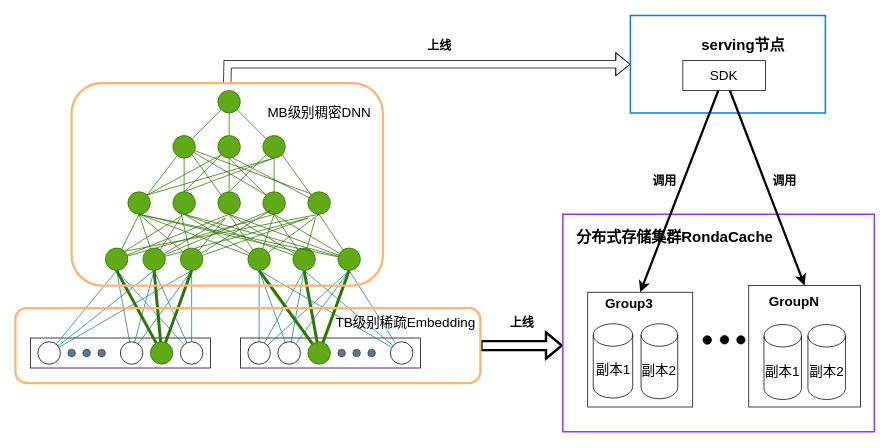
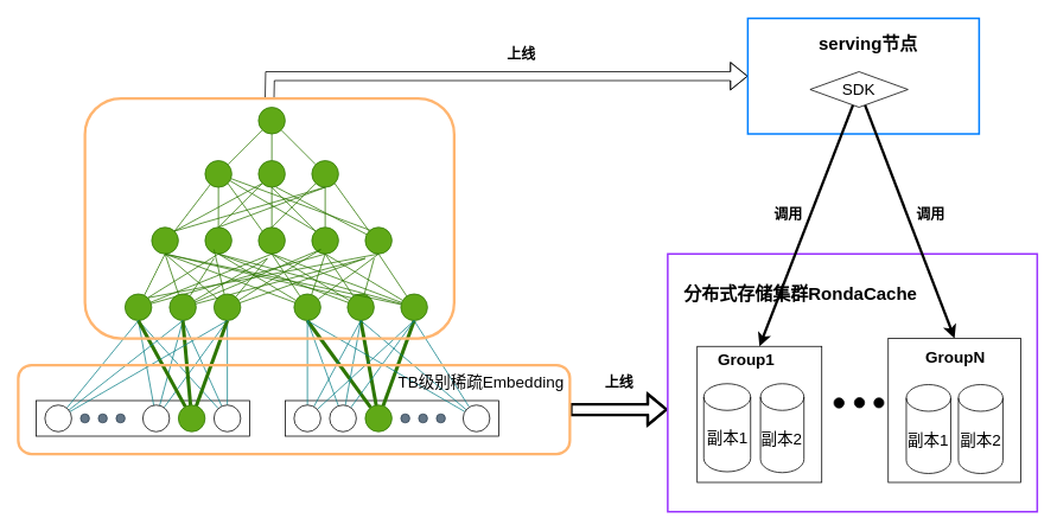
- <mxCell id="127" value="&lt;span style=&quot;font-size: 20px&quot;&gt;&lt;b&gt;serving节点&lt;/b&gt;&lt;/span&gt;" style="text;html=1;align=center;verticalAlign=middle;resizable=0;points=[];autosize=1;strokeColor=none;fillColor=none;fontSize=18;" parent="1" vertex="1"><mxGeometry x="925.03" y="44" width="130" height="30" as="geometry" /></mxCell>
+ <mxCell id="127" value="&lt;span style=&quot;font-size: 20px&quot;&gt;&lt;b&gt;serving节点&lt;/b&gt;&lt;/span&gt;" style="text;html=1;align=center;verticalAlign=middle;resizable=0;points=[];autosize=1;strokeColor=none;fillColor=none;fontSize=18;" parent="1" vertex="1"><mxGeometry x="910.03" y="34" width="130" height="30" as="geometry" /></mxCell>
- <mxCell id="117" value="&lt;font style=&quot;font-size: 18px&quot;&gt;SDK&lt;/font&gt;" style="rounded=0;whiteSpace=wrap;html=1;direction=west;" parent="1" vertex="1"><mxGeometry x="910" y="80" width="110" height="40" as="geometry" /></mxCell>
+ <mxCell id="117" value="&lt;font style=&quot;font-size: 18px&quot;&gt;SDK&lt;/font&gt;" style="rhombus;whiteSpace=wrap;html=1;direction=west;" parent="1" vertex="1"><mxGeometry x="910" y="80" width="110" height="40" as="geometry" /></mxCell>
- <mxCell id="111" value="&lt;font style=&quot;font-size: 18px&quot;&gt;MB级别稠密DNN&lt;/font&gt;" style="text;html=1;align=center;verticalAlign=middle;resizable=0;points=[];autosize=1;strokeColor=none;fillColor=none;" parent="1" vertex="1"><mxGeometry x="350" y="140" width="150" height="20" as="geometry" /></mxCell>
- <mxCell id="126" value="&lt;font style=&quot;font-size: 20px&quot;&gt;&lt;b&gt;分布式存储集群RondaCache&lt;/b&gt;&lt;/font&gt;" style="text;html=1;align=center;verticalAlign=middle;resizable=0;points=[];autosize=1;strokeColor=none;fillColor=none;fontSize=18;strokeWidth=1;" parent="1" vertex="1"><mxGeometry x="758.9" y="300" width="280" height="30" as="geometry" /></mxCell>
+ <mxCell id="126" value="&lt;font style=&quot;font-size: 20px&quot;&gt;&lt;b&gt;分布式存储集群RondaCache&lt;/b&gt;&lt;/font&gt;" style="text;html=1;align=center;verticalAlign=middle;resizable=0;points=[];autosize=1;strokeColor=none;fillColor=none;fontSize=18;strokeWidth=1;" parent="1" vertex="1"><mxGeometry x="758.9" y="315" width="280" height="30" as="geometry" /></mxCell>
- <mxCell id="125" value="&lt;b&gt;GroupN&lt;/b&gt;" style="text;html=1;align=center;verticalAlign=middle;resizable=0;points=[];autosize=1;strokeColor=none;fillColor=none;fontSize=18;" parent="1" vertex="1"><mxGeometry x="1018.13" y="387" width="80" height="30" as="geometry" /></mxCell>
+ <mxCell id="125" value="&lt;b&gt;GroupN&lt;/b&gt;" style="text;html=1;align=center;verticalAlign=middle;resizable=0;points=[];autosize=1;strokeColor=none;fillColor=none;fontSize=18;" parent="1" vertex="1"><mxGeometry x="1033.13" y="387" width="80" height="30" as="geometry" /></mxCell>
- <mxCell id="124" value="&lt;b&gt;Group3&lt;/b&gt;" style="text;html=1;align=center;verticalAlign=middle;resizable=0;points=[];autosize=1;strokeColor=none;fillColor=none;fontSize=18;" parent="1" vertex="1"><mxGeometry x="798.13" y="390" width="80" height="30" as="geometry" /></mxCell>
+ <mxCell id="124" value="&lt;b&gt;Group1&lt;/b&gt;" style="text;html=1;align=center;verticalAlign=middle;resizable=0;points=[];autosize=1;strokeColor=none;fillColor=none;fontSize=18;" parent="1" vertex="1"><mxGeometry x="798.13" y="390" width="80" height="30" as="geometry" /></mxCell>
